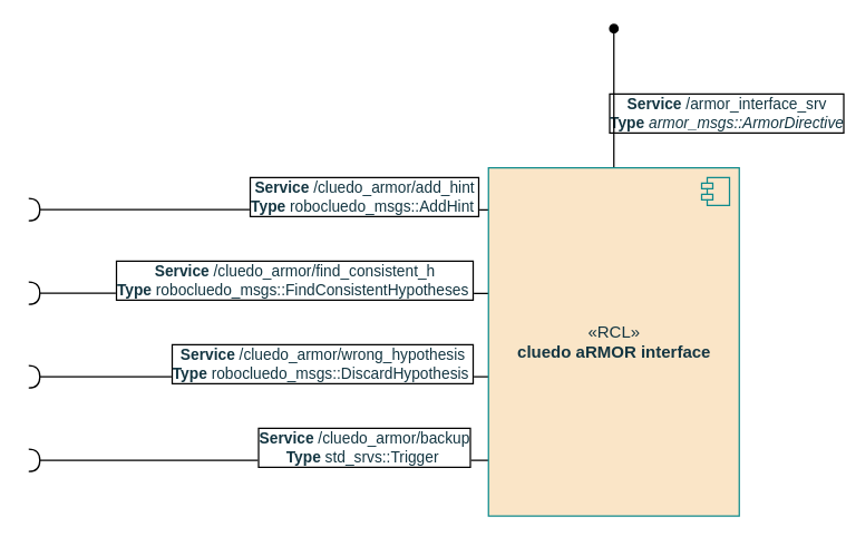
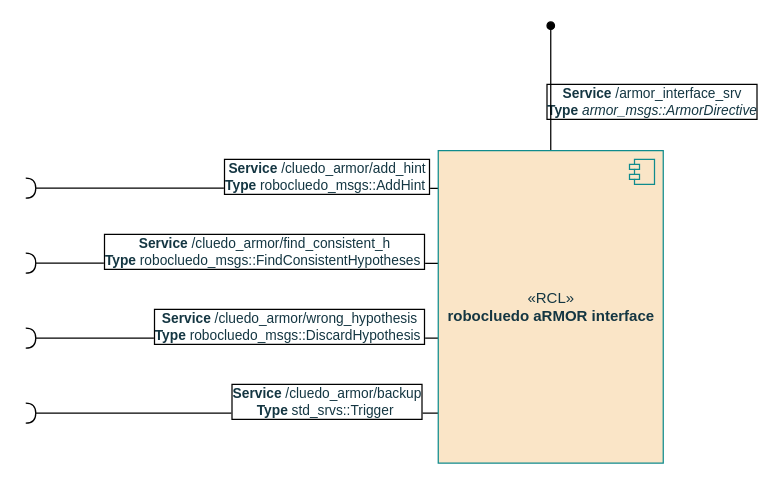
- <mxCell id="12" value="«RCL»&lt;br&gt;&lt;b&gt;cluedo aRMOR interface&lt;/b&gt;" style="html=1;dropTarget=0;fontColor=#143642;strokeColor=#0F8B8D;fillColor=#FAE5C7;" vertex="1" parent="1"><mxGeometry x="350" y="120" width="180" height="250" as="geometry" /></mxCell>
+ <mxCell id="12" value="«RCL»&lt;br&gt;&lt;b&gt;robocluedo aRMOR interface&lt;/b&gt;" style="html=1;dropTarget=0;fontColor=#143642;strokeColor=#0F8B8D;fillColor=#FAE5C7;" vertex="1" parent="1"><mxGeometry x="350" y="120" width="180" height="250" as="geometry" /></mxCell>
